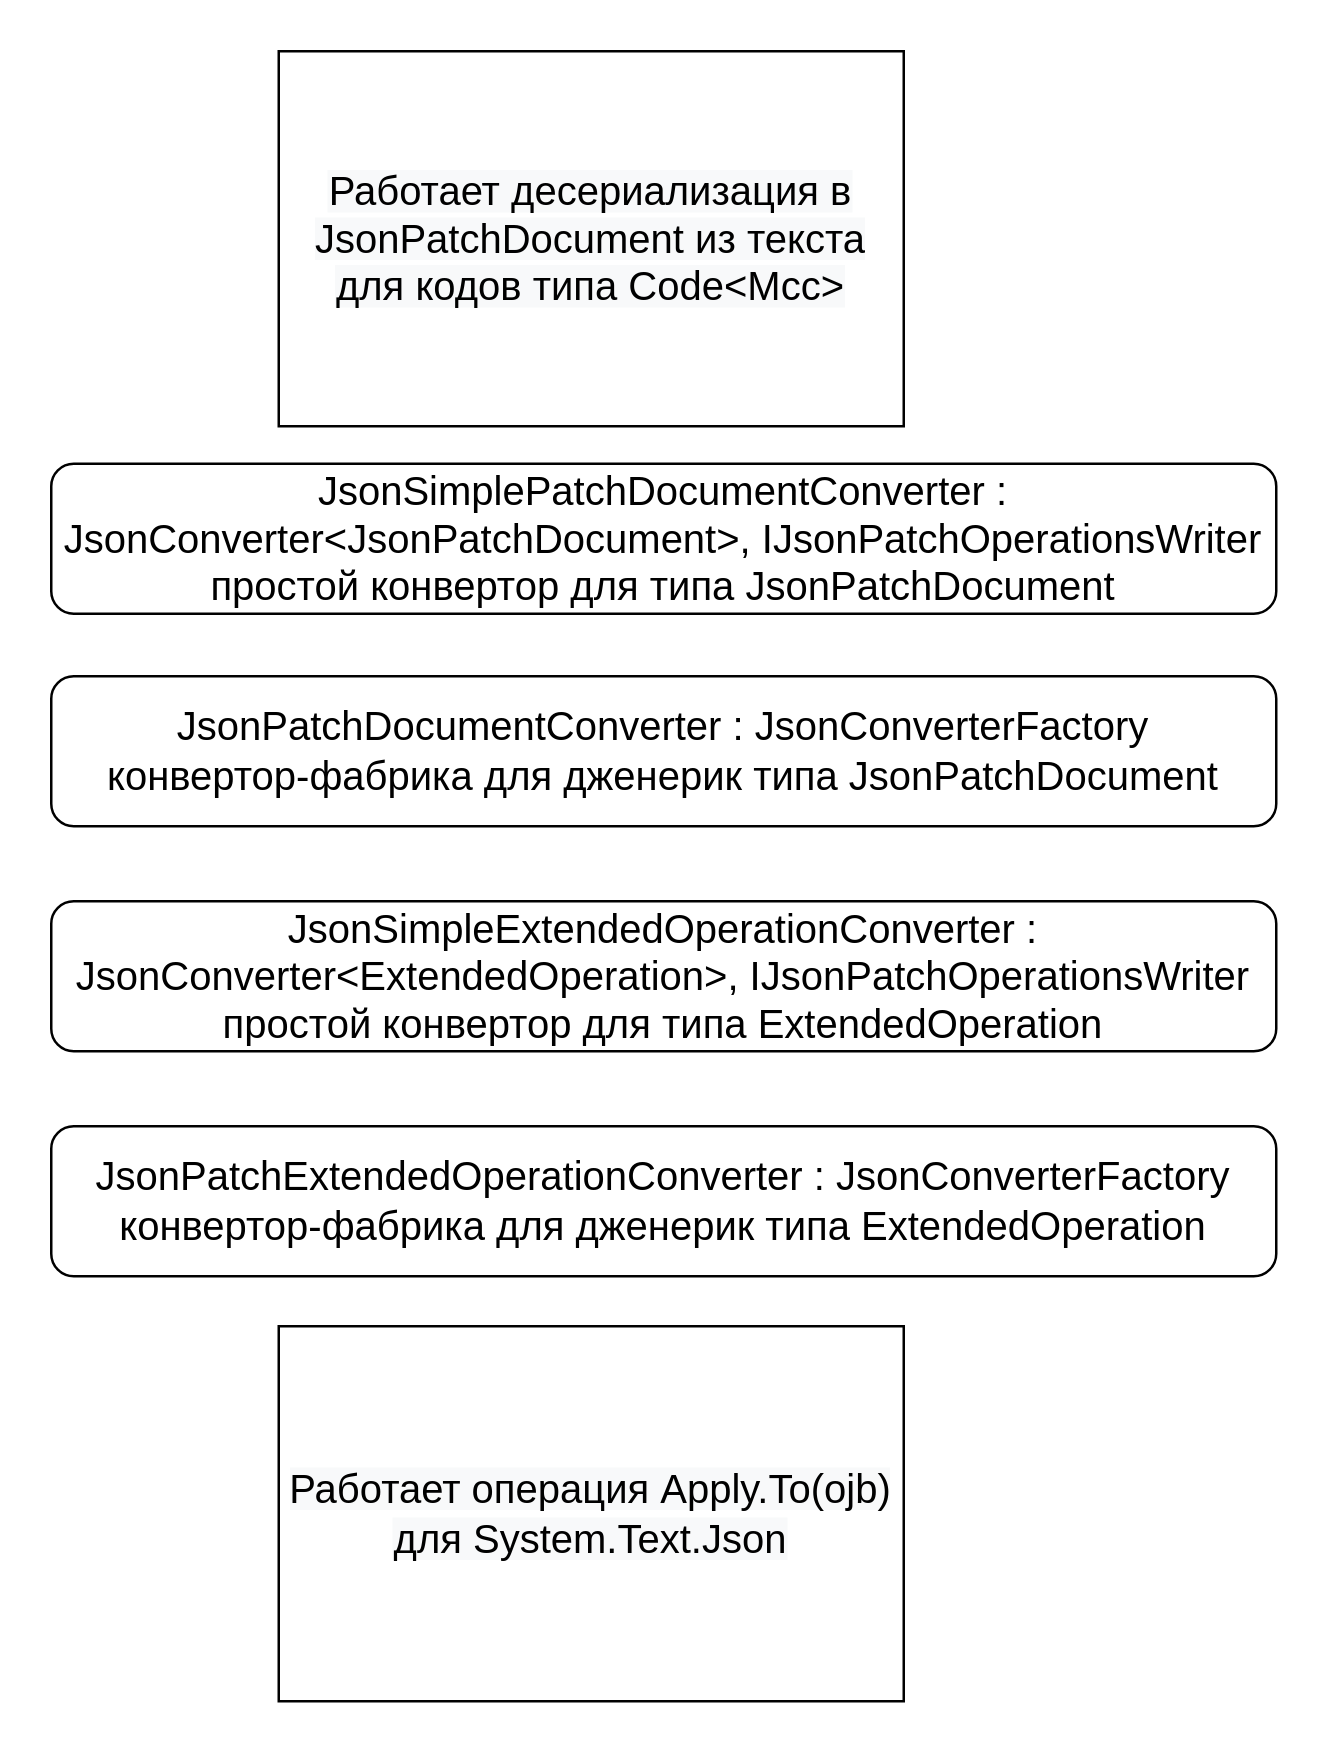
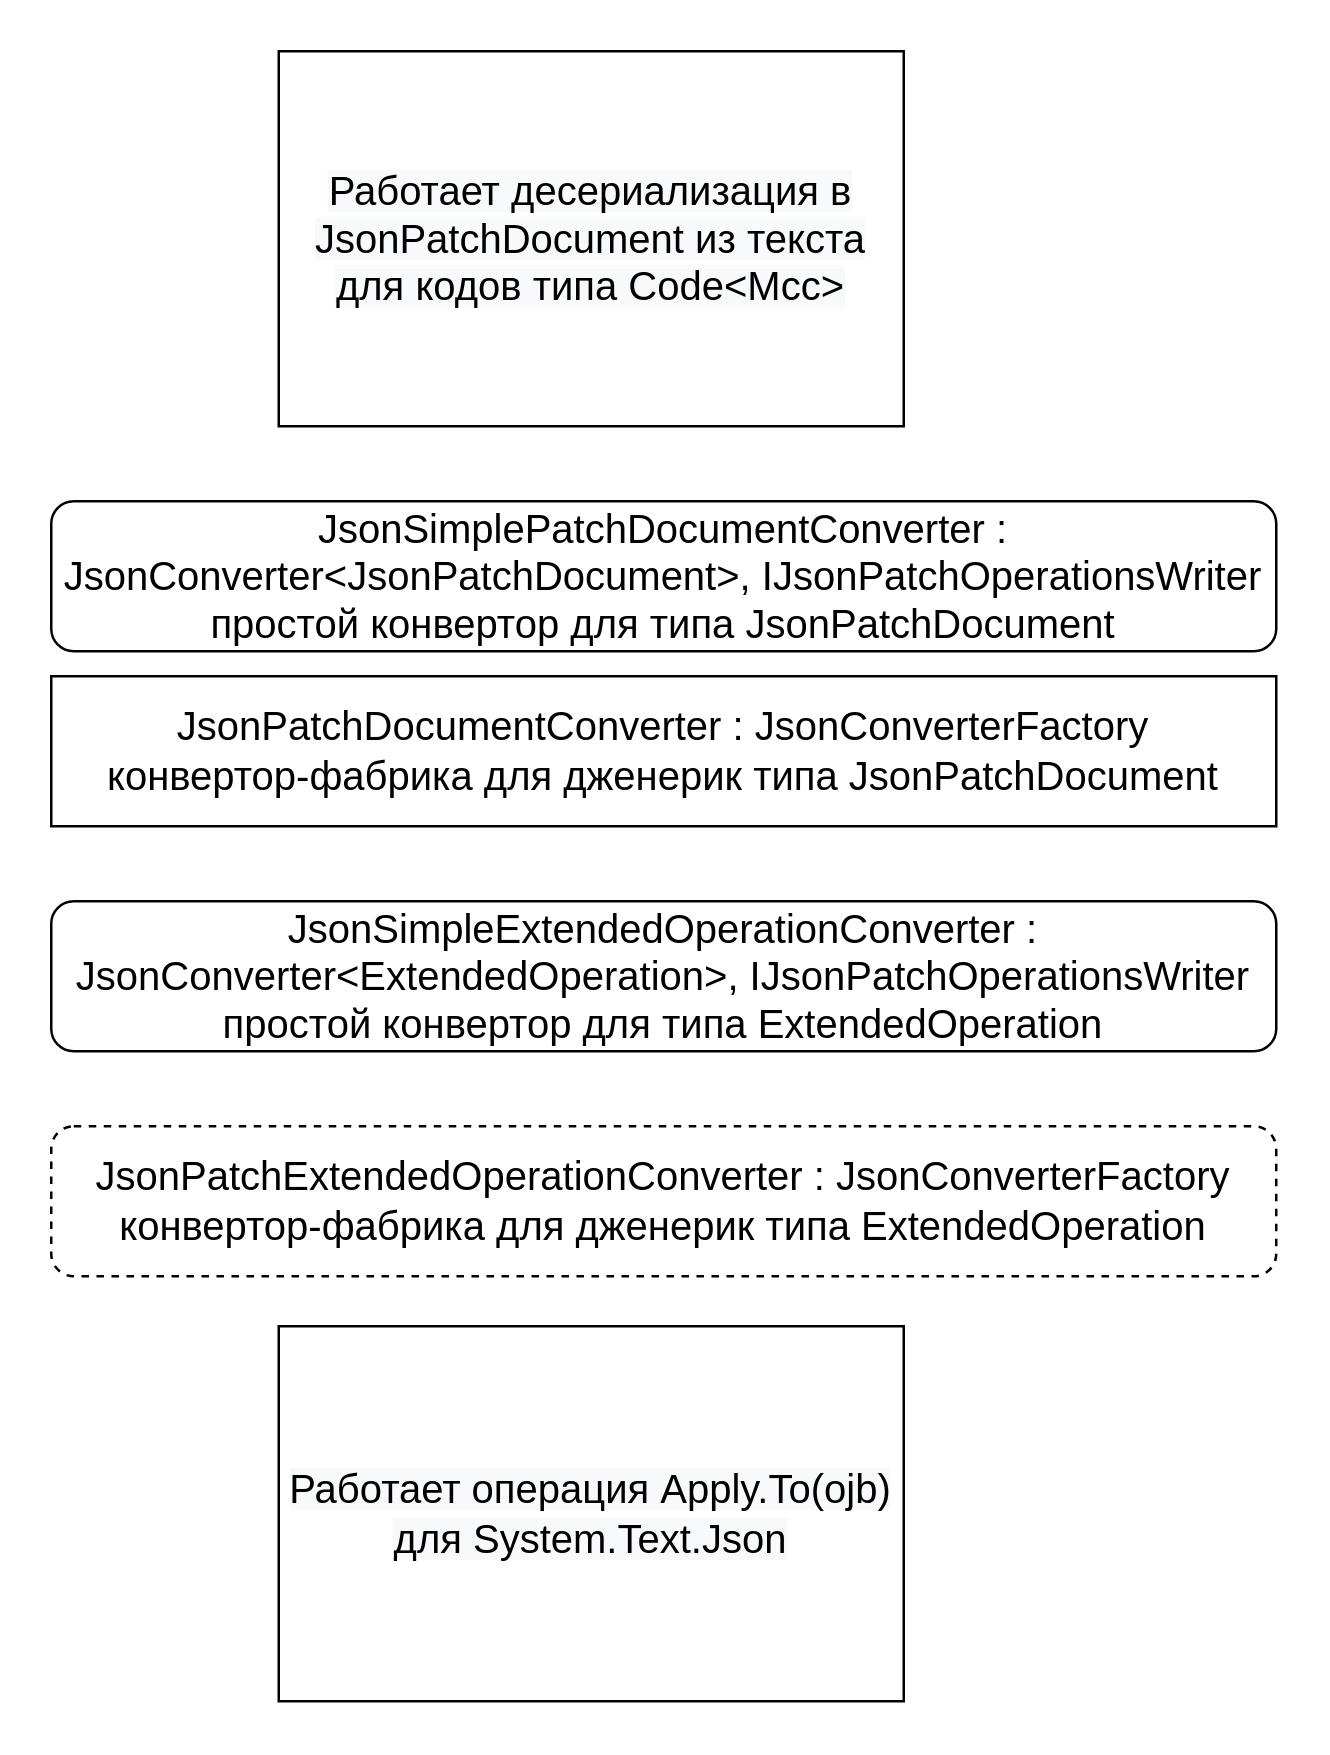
- <mxCell id="5" value="JsonSimplePatchDocumentConverter : JsonConverter&amp;lt;JsonPatchDocument&amp;gt;, IJsonPatchOperationsWriter&lt;br style=&quot;font-size: 16px;&quot;&gt;простой конвертор для типа JsonPatchDocument" style="rounded=1;whiteSpace=wrap;html=1;fontSize=16;" vertex="1" parent="1"><mxGeometry x="20" y="185" width="490" height="60" as="geometry" /></mxCell>
+ <mxCell id="5" value="JsonSimplePatchDocumentConverter : JsonConverter&amp;lt;JsonPatchDocument&amp;gt;, IJsonPatchOperationsWriter&lt;br style=&quot;font-size: 16px;&quot;&gt;простой конвертор для типа JsonPatchDocument" style="rounded=1;whiteSpace=wrap;html=1;fontSize=16;" vertex="1" parent="1"><mxGeometry x="20" y="200" width="490" height="60" as="geometry" /></mxCell>
- <mxCell id="4" value="JsonPatchDocumentConverter : JsonConverterFactory&lt;br style=&quot;font-size: 16px;&quot;&gt;конвертор-фабрика для дженерик типа JsonPatchDocument" style="rounded=1;whiteSpace=wrap;html=1;fontSize=16;" vertex="1" parent="1"><mxGeometry x="20" y="270" width="490" height="60" as="geometry" /></mxCell>
+ <mxCell id="4" value="JsonPatchDocumentConverter : JsonConverterFactory&lt;br style=&quot;font-size: 16px;&quot;&gt;конвертор-фабрика для дженерик типа JsonPatchDocument" style="whiteSpace=wrap;html=1;fontSize=16;rounded=0;" vertex="1" parent="1"><mxGeometry x="20" y="270" width="490" height="60" as="geometry" /></mxCell>
- <mxCell id="6" value="JsonPatchExtendedOperationConverter : JsonConverterFactory&lt;br style=&quot;font-size: 16px;&quot;&gt;конвертор-фабрика для дженерик типа ExtendedOperation" style="rounded=1;whiteSpace=wrap;html=1;fontSize=16;" vertex="1" parent="1"><mxGeometry x="20" y="450" width="490" height="60" as="geometry" /></mxCell>
+ <mxCell id="6" value="JsonPatchExtendedOperationConverter : JsonConverterFactory&lt;br style=&quot;font-size: 16px;&quot;&gt;конвертор-фабрика для дженерик типа ExtendedOperation" style="rounded=1;whiteSpace=wrap;html=1;fontSize=16;dashed=1;" vertex="1" parent="1"><mxGeometry x="20" y="450" width="490" height="60" as="geometry" /></mxCell>
